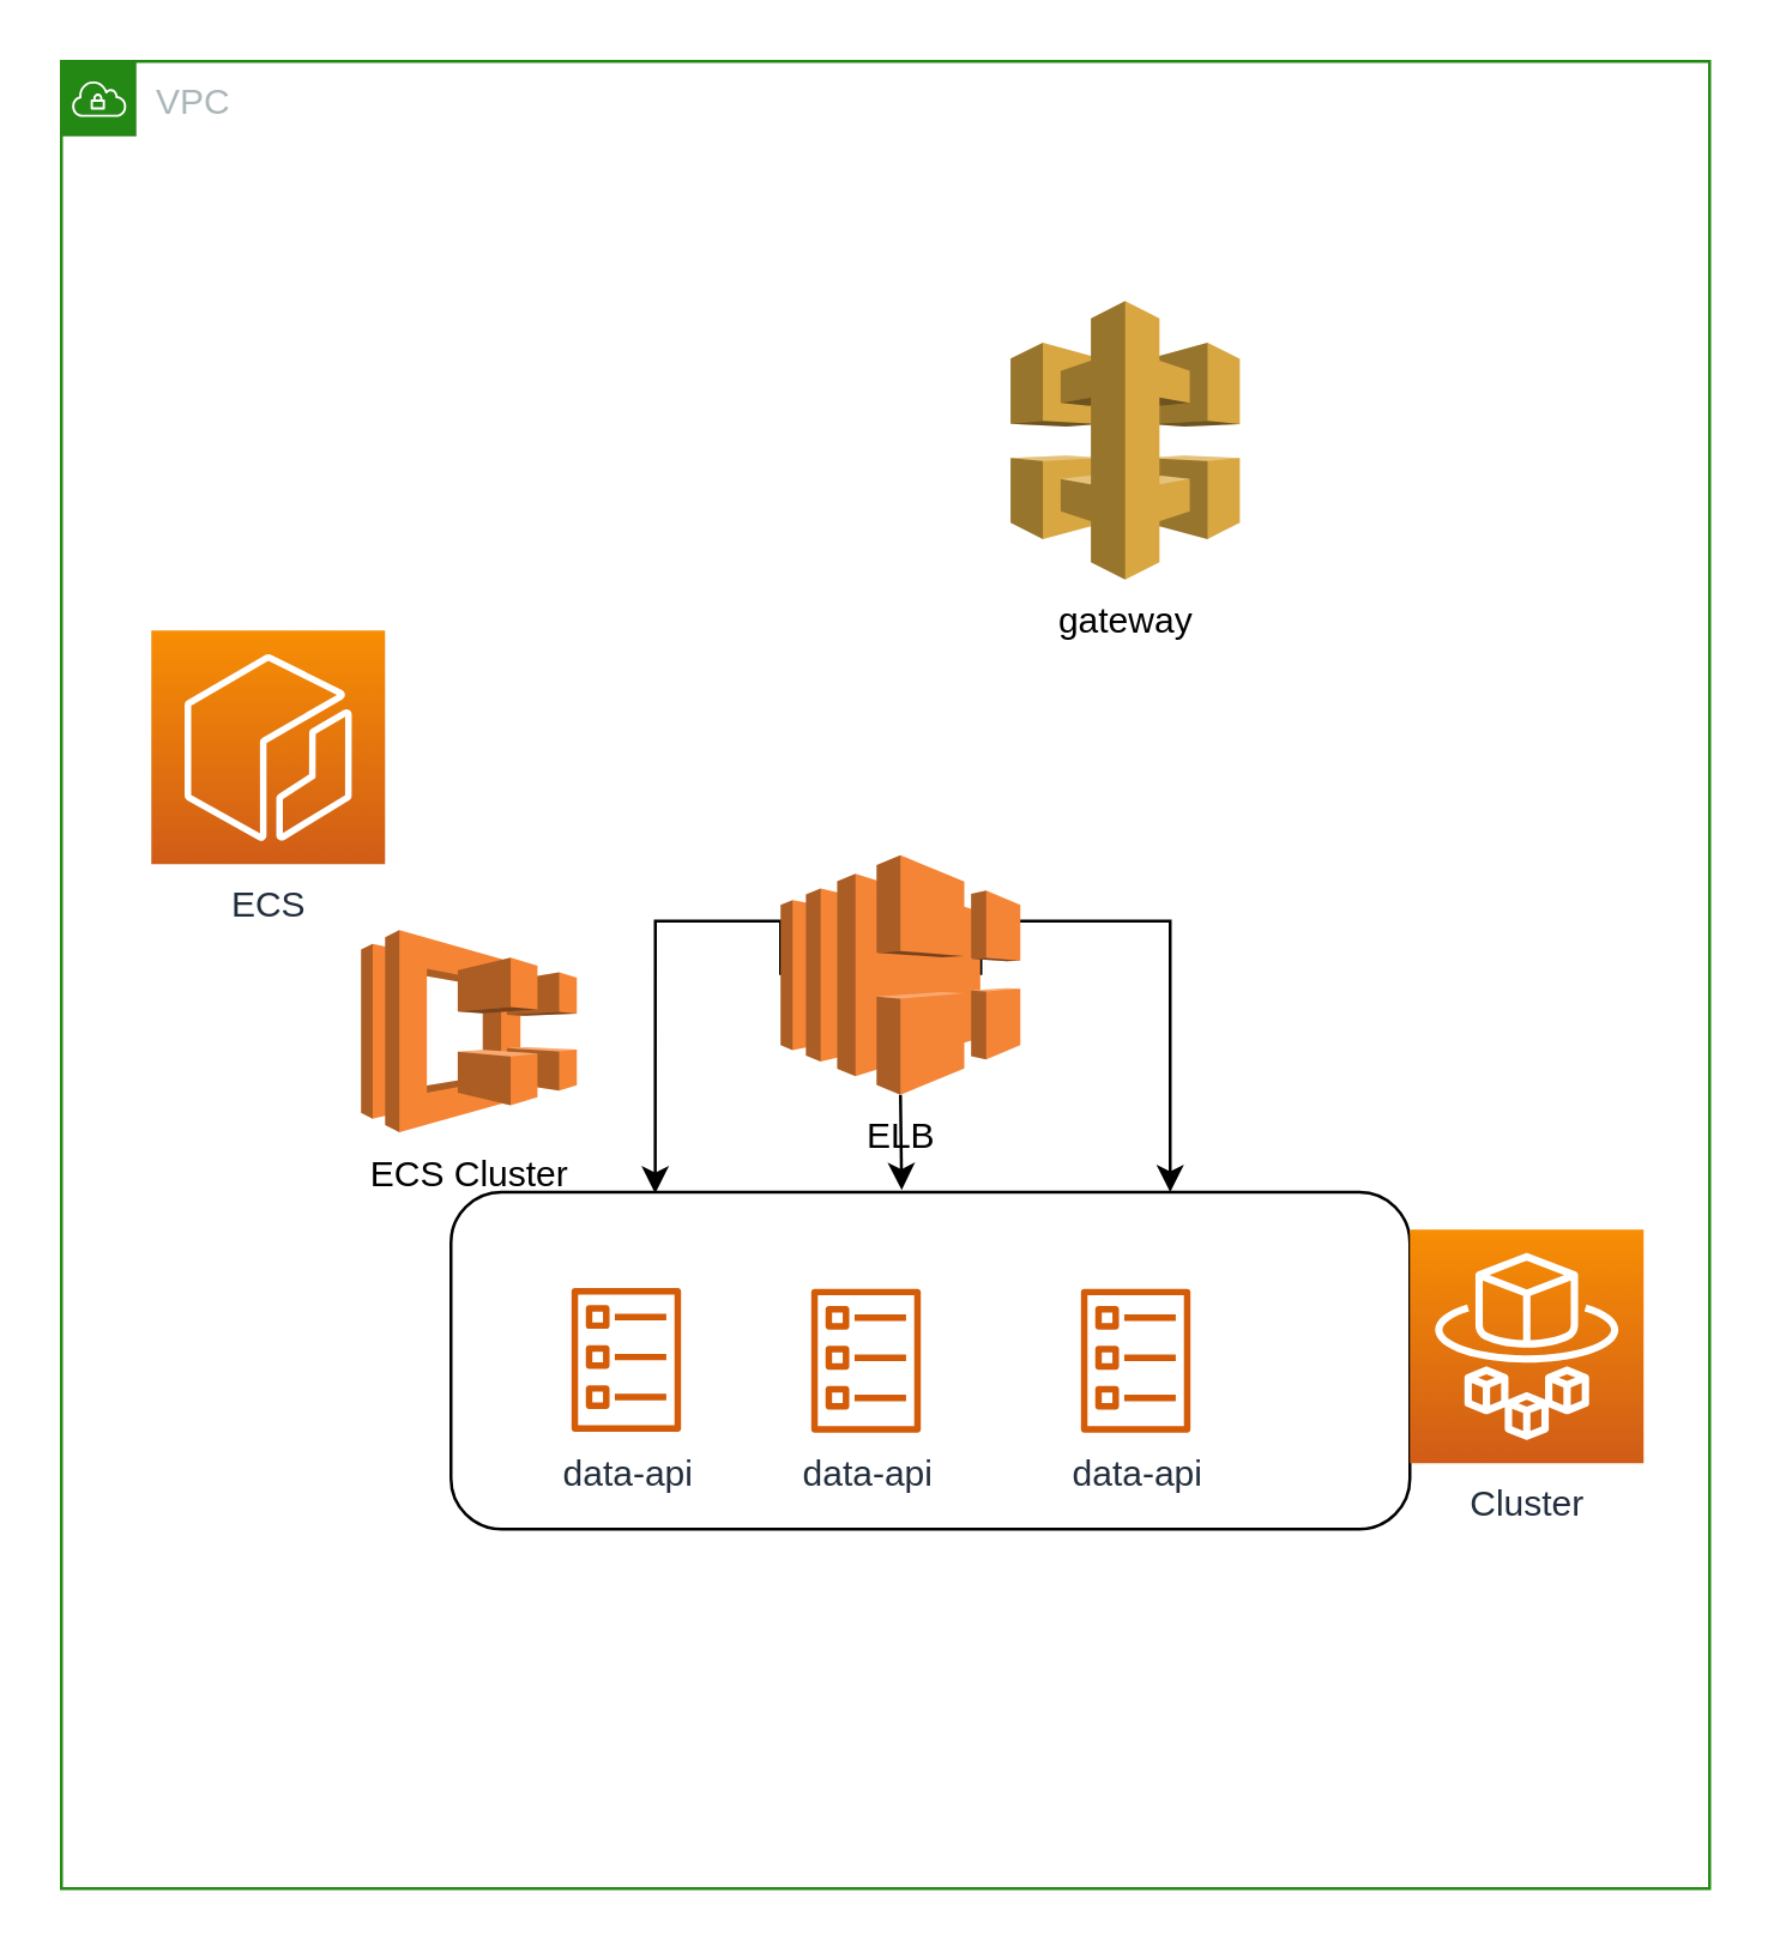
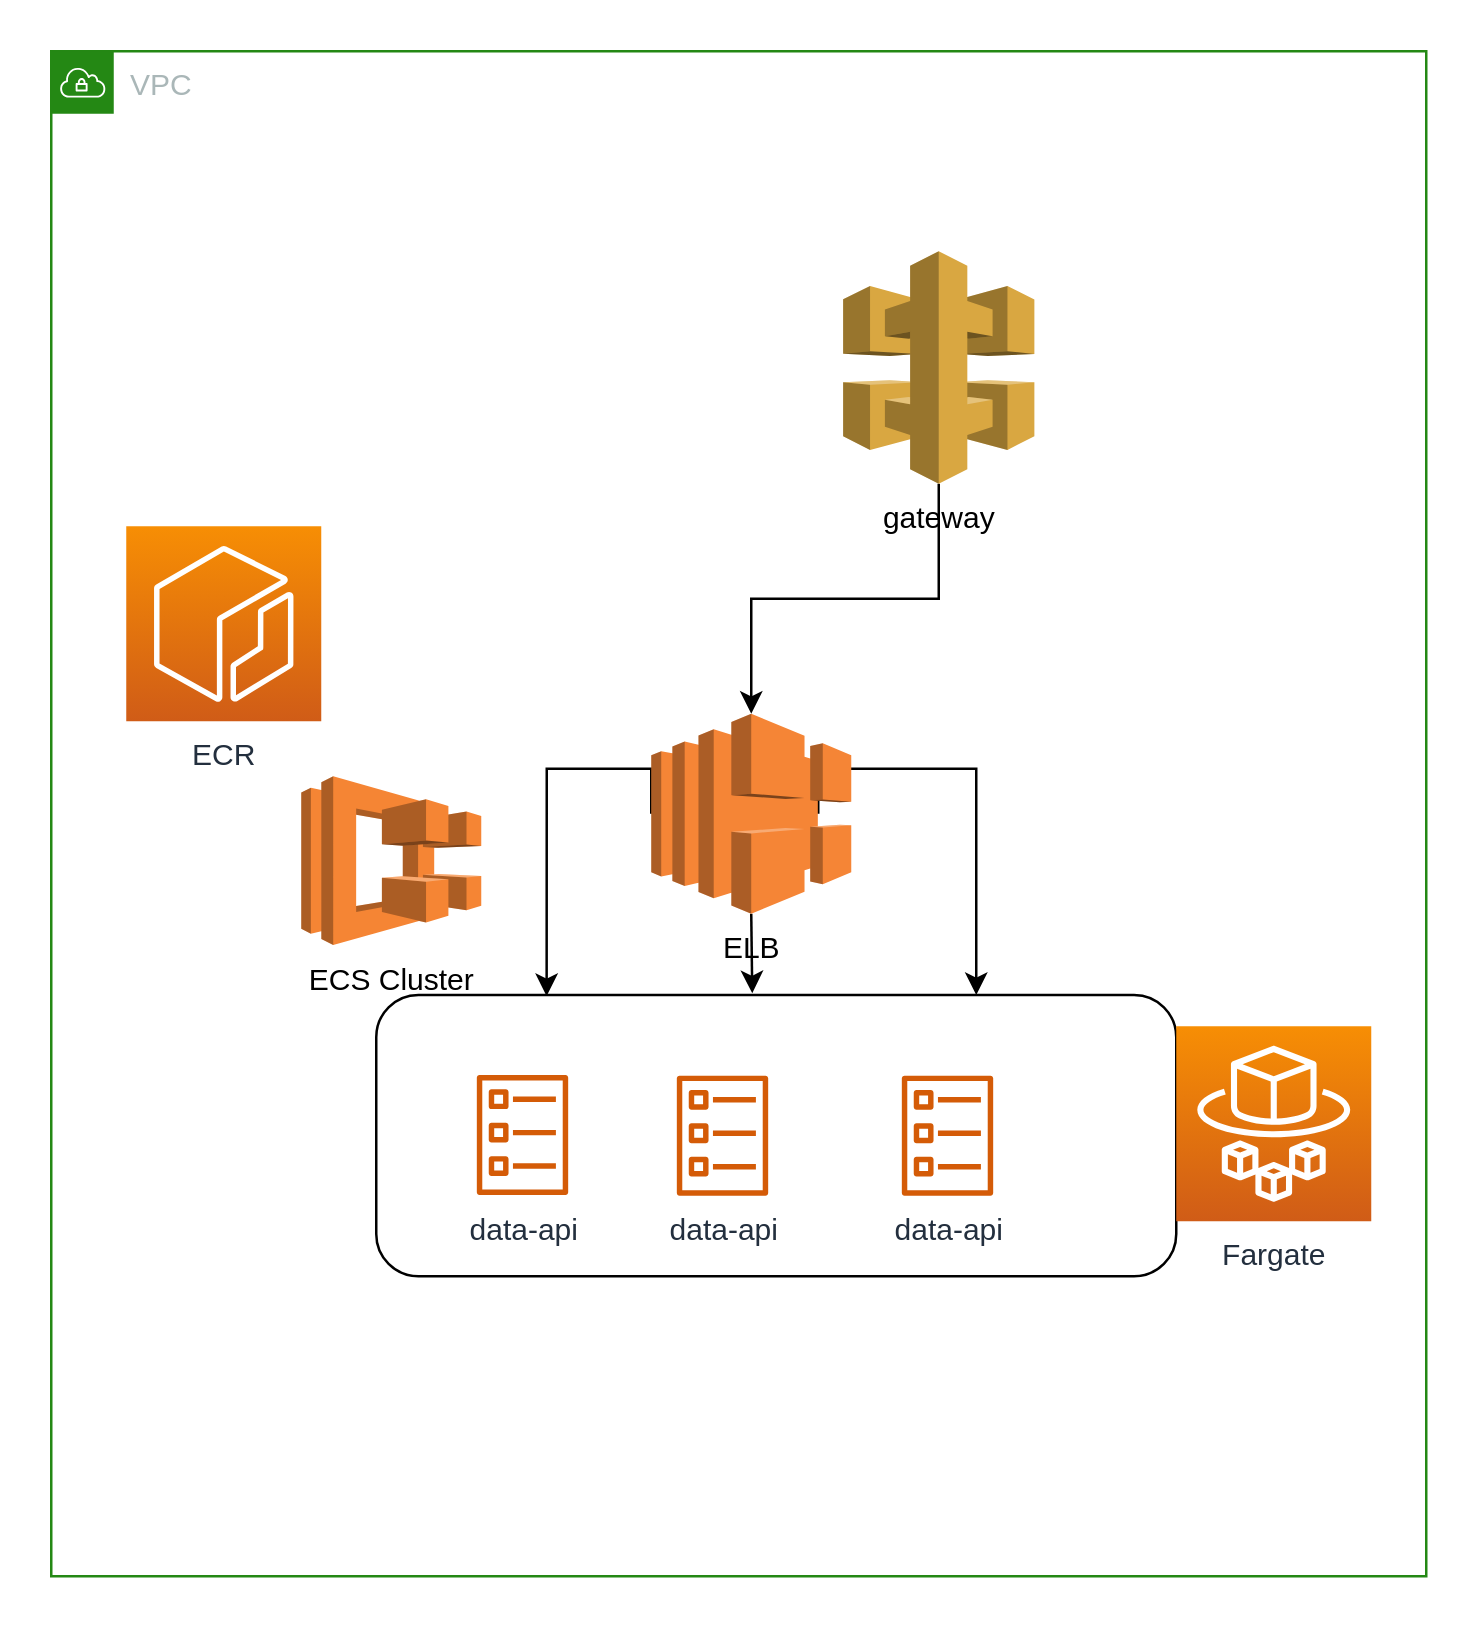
+ <mxCell id="14" style="edgeStyle=orthogonalEdgeStyle;rounded=0;orthogonalLoop=1;jettySize=auto;html=1;exitX=0.5;exitY=1;exitDx=0;exitDy=0;exitPerimeter=0;" edge="1" parent="2" source="15" target="13"><mxGeometry relative="1" as="geometry" /></mxCell>
- <mxCell id="16" value="ECS" style="sketch=0;points=[[0,0,0],[0.25,0,0],[0.5,0,0],[0.75,0,0],[1,0,0],[0,1,0],[0.25,1,0],[0.5,1,0],[0.75,1,0],[1,1,0],[0,0.25,0],[0,0.5,0],[0,0.75,0],[1,0.25,0],[1,0.5,0],[1,0.75,0]];outlineConnect=0;fontColor=#232F3E;gradientColor=#F78E04;gradientDirection=north;fillColor=#D05C17;strokeColor=#ffffff;dashed=0;verticalLabelPosition=bottom;verticalAlign=top;align=center;html=1;fontSize=12;fontStyle=0;aspect=fixed;shape=mxgraph.aws4.resourceIcon;resIcon=mxgraph.aws4.ecr;" vertex="1" parent="2"><mxGeometry x="30" y="190" width="78" height="78" as="geometry" /></mxCell>
+ <mxCell id="16" value="ECR" style="sketch=0;points=[[0,0,0],[0.25,0,0],[0.5,0,0],[0.75,0,0],[1,0,0],[0,1,0],[0.25,1,0],[0.5,1,0],[0.75,1,0],[1,1,0],[0,0.25,0],[0,0.5,0],[0,0.75,0],[1,0.25,0],[1,0.5,0],[1,0.75,0]];outlineConnect=0;fontColor=#232F3E;gradientColor=#F78E04;gradientDirection=north;fillColor=#D05C17;strokeColor=#ffffff;dashed=0;verticalLabelPosition=bottom;verticalAlign=top;align=center;html=1;fontSize=12;fontStyle=0;aspect=fixed;shape=mxgraph.aws4.resourceIcon;resIcon=mxgraph.aws4.ecr;" vertex="1" parent="2"><mxGeometry x="30" y="190" width="78" height="78" as="geometry" /></mxCell>
- <mxCell id="9" value="Cluster" style="sketch=0;points=[[0,0,0],[0.25,0,0],[0.5,0,0],[0.75,0,0],[1,0,0],[0,1,0],[0.25,1,0],[0.5,1,0],[0.75,1,0],[1,1,0],[0,0.25,0],[0,0.5,0],[0,0.75,0],[1,0.25,0],[1,0.5,0],[1,0.75,0]];outlineConnect=0;fontColor=#232F3E;gradientColor=#F78E04;gradientDirection=north;fillColor=#D05C17;strokeColor=#ffffff;dashed=0;verticalLabelPosition=bottom;verticalAlign=top;align=center;html=1;fontSize=12;fontStyle=0;aspect=fixed;shape=mxgraph.aws4.resourceIcon;resIcon=mxgraph.aws4.fargate;" vertex="1" parent="3"><mxGeometry x="400" y="150" width="78" height="78" as="geometry" /></mxCell>
+ <mxCell id="9" value="Fargate" style="sketch=0;points=[[0,0,0],[0.25,0,0],[0.5,0,0],[0.75,0,0],[1,0,0],[0,1,0],[0.25,1,0],[0.5,1,0],[0.75,1,0],[1,1,0],[0,0.25,0],[0,0.5,0],[0,0.75,0],[1,0.25,0],[1,0.5,0],[1,0.75,0]];outlineConnect=0;fontColor=#232F3E;gradientColor=#F78E04;gradientDirection=north;fillColor=#D05C17;strokeColor=#ffffff;dashed=0;verticalLabelPosition=bottom;verticalAlign=top;align=center;html=1;fontSize=12;fontStyle=0;aspect=fixed;shape=mxgraph.aws4.resourceIcon;resIcon=mxgraph.aws4.fargate;" vertex="1" parent="3"><mxGeometry x="400" y="150" width="78" height="78" as="geometry" /></mxCell>
